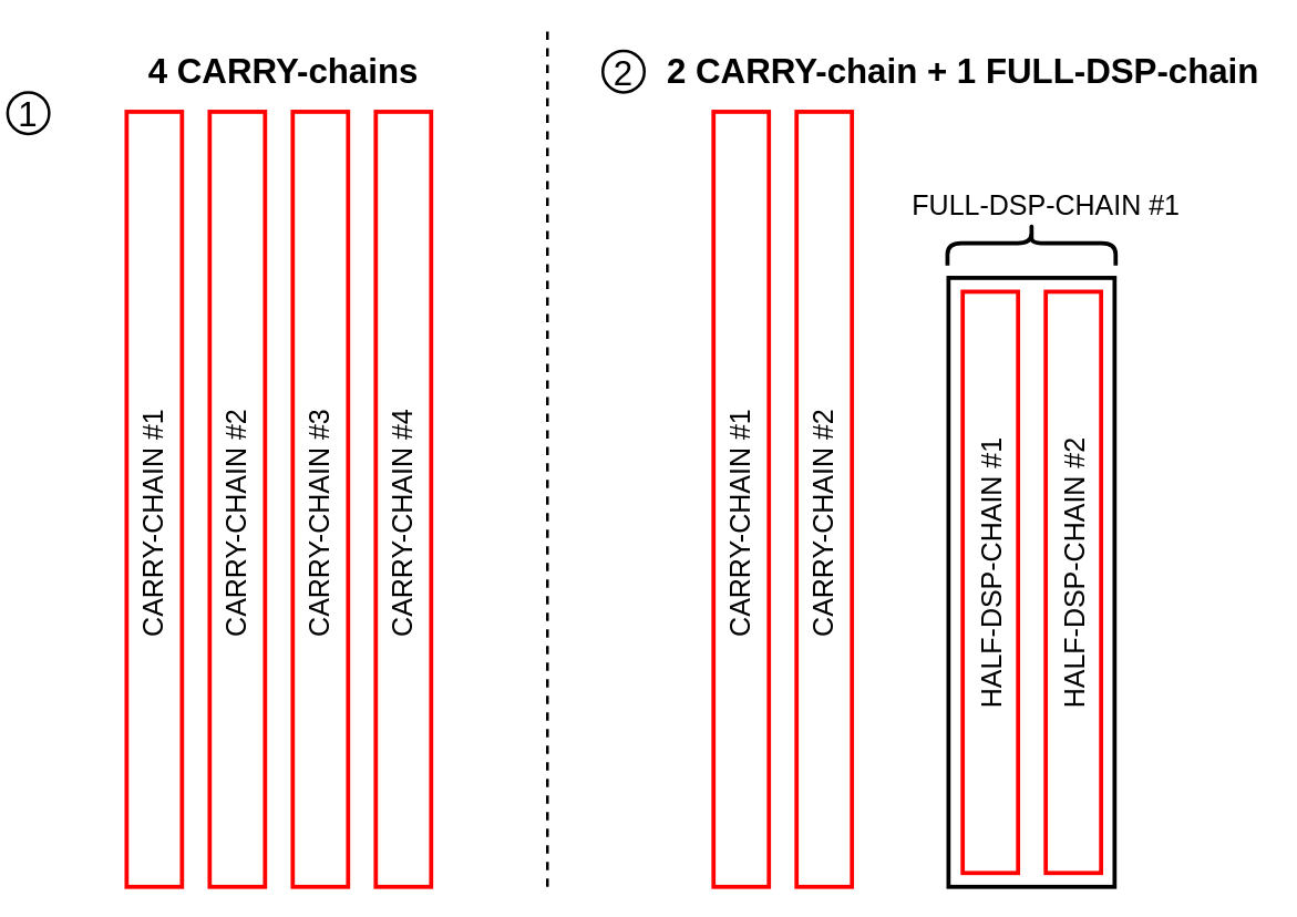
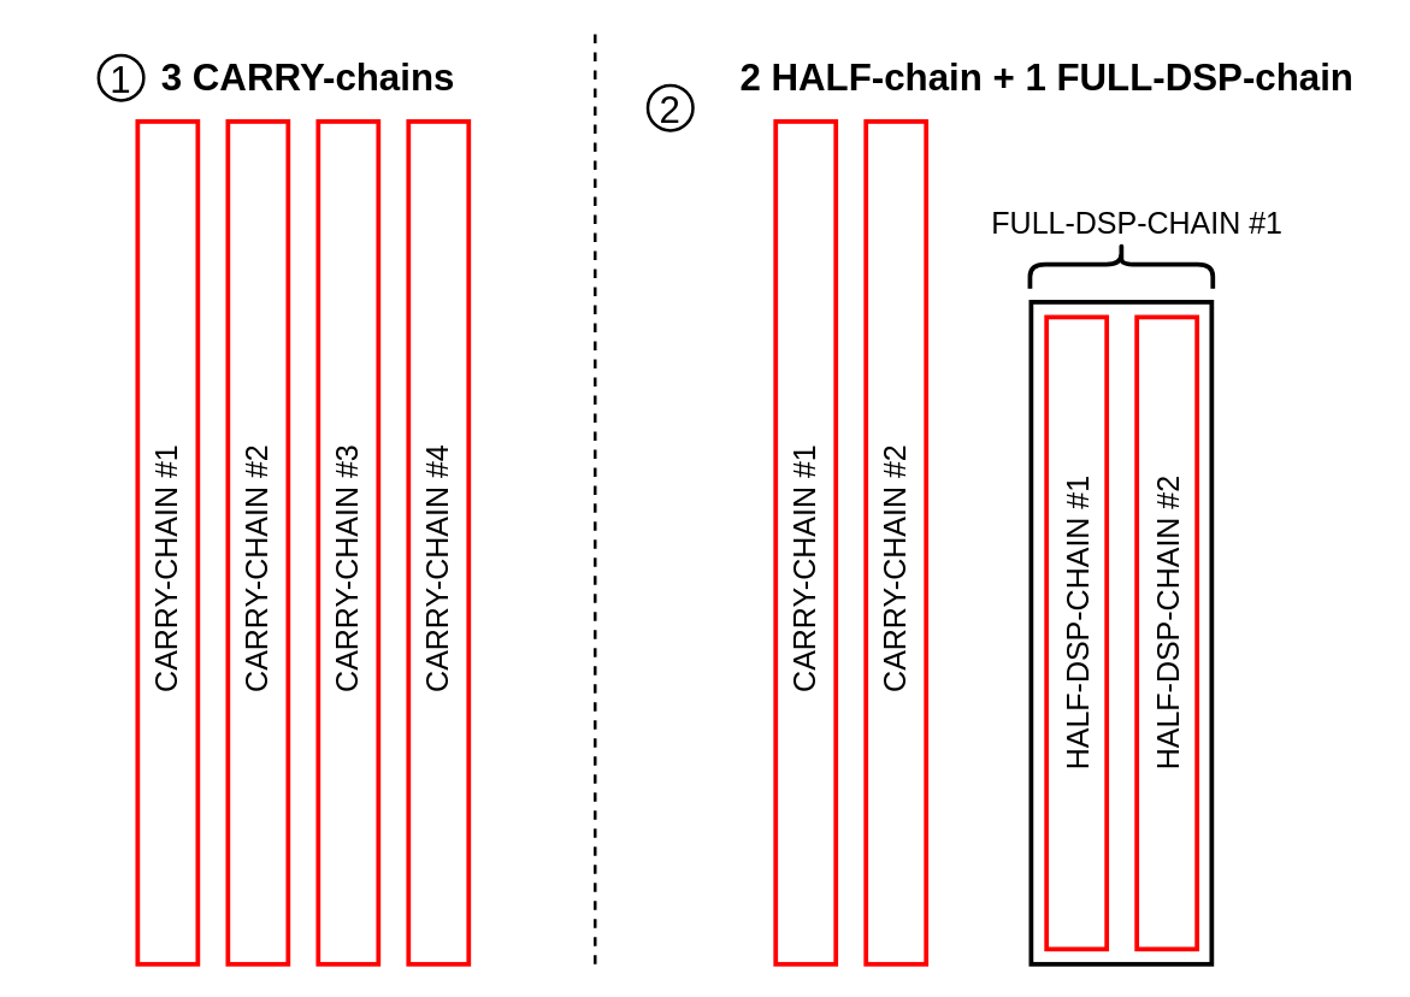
- <mxCell id="7" value="&lt;b&gt;&lt;font style=&quot;font-size: 25px&quot;&gt;4 CARRY-chains&lt;/font&gt;&lt;/b&gt;" style="text;html=1;resizable=0;autosize=1;align=center;verticalAlign=middle;points=[];fillColor=none;strokeColor=none;rounded=0;" vertex="1" parent="1"><mxGeometry x="99" width="210" height="20" as="geometry" y="40" /></mxCell>
+ <mxCell id="7" value="&lt;b&gt;&lt;font style=&quot;font-size: 25px&quot;&gt;3 CARRY-chains&lt;/font&gt;&lt;/b&gt;" style="text;html=1;resizable=0;autosize=1;align=center;verticalAlign=middle;points=[];fillColor=none;strokeColor=none;rounded=0;" vertex="1" parent="1"><mxGeometry x="99" width="210" height="20" as="geometry" y="40" /></mxCell>
- <mxCell id="16" value="&lt;b&gt;&lt;font style=&quot;font-size: 25px&quot;&gt;2 CARRY-chain + 1 FULL-DSP-chain&lt;/font&gt;&lt;/b&gt;" style="text;html=1;resizable=0;autosize=1;align=center;verticalAlign=middle;points=[];fillColor=none;strokeColor=none;rounded=0;" vertex="1" parent="1"><mxGeometry x="475" width="440" height="20" as="geometry" y="40" /></mxCell>
+ <mxCell id="16" value="&lt;b&gt;&lt;font style=&quot;font-size: 25px&quot;&gt;2 HALF-chain + 1 FULL-DSP-chain&lt;/font&gt;&lt;/b&gt;" style="text;html=1;resizable=0;autosize=1;align=center;verticalAlign=middle;points=[];fillColor=none;strokeColor=none;rounded=0;" vertex="1" parent="1"><mxGeometry x="475" width="440" height="20" as="geometry" y="40" /></mxCell>
- <mxCell id="17" value="&lt;font color=&quot;#000000&quot;&gt;2&lt;/font&gt;" style="ellipse;whiteSpace=wrap;html=1;aspect=fixed;fontSize=25;strokeColor=#000000;strokeWidth=2;fillColor=none;" vertex="1" parent="1"><mxGeometry x="435" y="36" width="30" height="30" as="geometry" /></mxCell>
+ <mxCell id="17" value="&lt;font color=&quot;#000000&quot;&gt;2&lt;/font&gt;" style="ellipse;whiteSpace=wrap;html=1;aspect=fixed;fontSize=25;strokeColor=#000000;strokeWidth=2;fillColor=none;" vertex="1" parent="1"><mxGeometry x="430" y="56" width="30" height="30" as="geometry" /></mxCell>
- <mxCell id="13" value="&lt;font color=&quot;#000000&quot;&gt;1&lt;/font&gt;" style="ellipse;whiteSpace=wrap;html=1;aspect=fixed;fontSize=25;strokeColor=#000000;strokeWidth=2;fillColor=none;" vertex="1" parent="1"><mxGeometry x="5" y="66" width="30" height="30" as="geometry" /></mxCell>
+ <mxCell id="13" value="&lt;font color=&quot;#000000&quot;&gt;1&lt;/font&gt;" style="ellipse;whiteSpace=wrap;html=1;aspect=fixed;fontSize=25;strokeColor=#000000;strokeWidth=2;fillColor=none;" vertex="1" parent="1"><mxGeometry x="65" y="36" width="30" height="30" as="geometry" /></mxCell>
